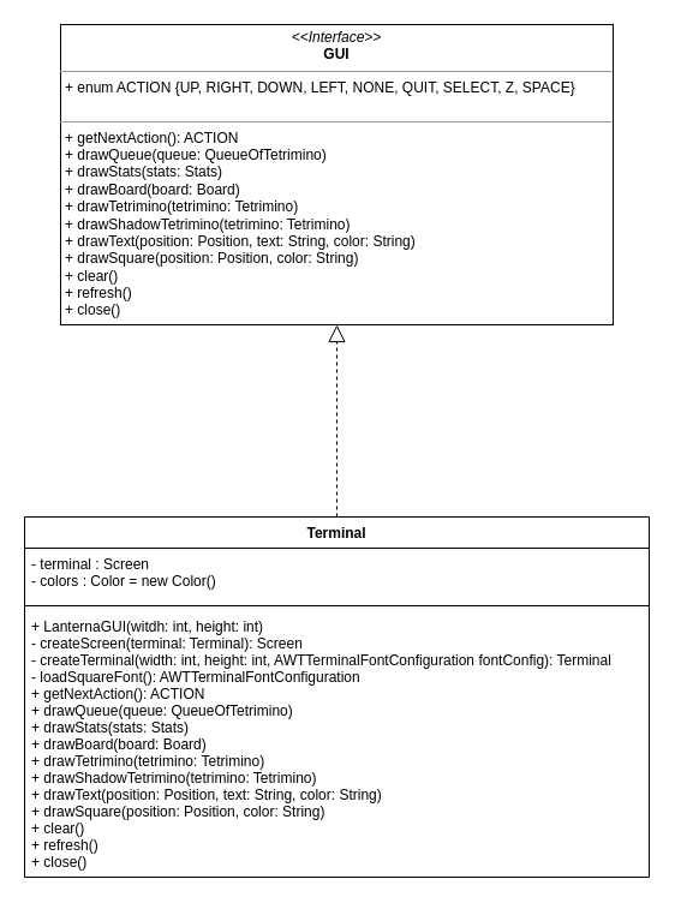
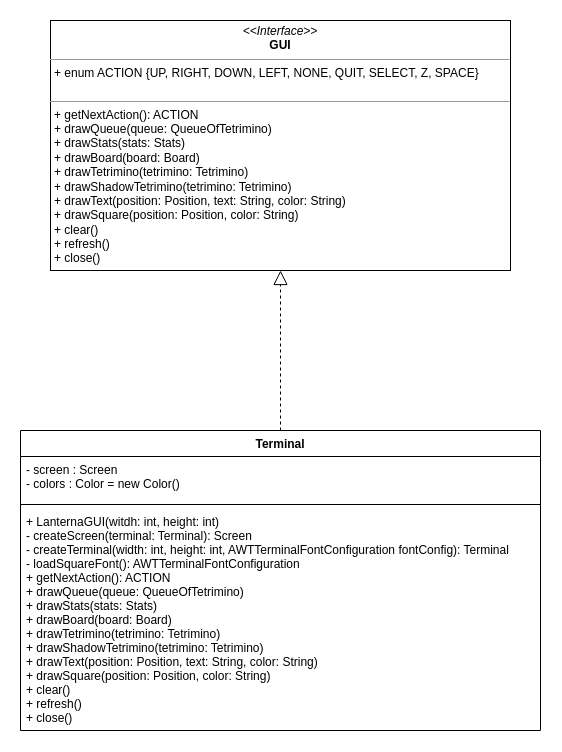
- <mxCell id="4" value="- terminal : Screen&#10;- colors : Color = new Color()" style="text;strokeColor=none;fillColor=none;align=left;verticalAlign=top;spacingLeft=4;spacingRight=4;overflow=hidden;rotatable=0;points=[[0,0.5],[1,0.5]];portConstraint=eastwest;" vertex="1" parent="3"><mxGeometry y="26" width="520" height="44" as="geometry" /></mxCell>
+ <mxCell id="4" value="- screen : Screen&#10;- colors : Color = new Color()" style="text;strokeColor=none;fillColor=none;align=left;verticalAlign=top;spacingLeft=4;spacingRight=4;overflow=hidden;rotatable=0;points=[[0,0.5],[1,0.5]];portConstraint=eastwest;" vertex="1" parent="3"><mxGeometry y="26" width="520" height="44" as="geometry" /></mxCell>
